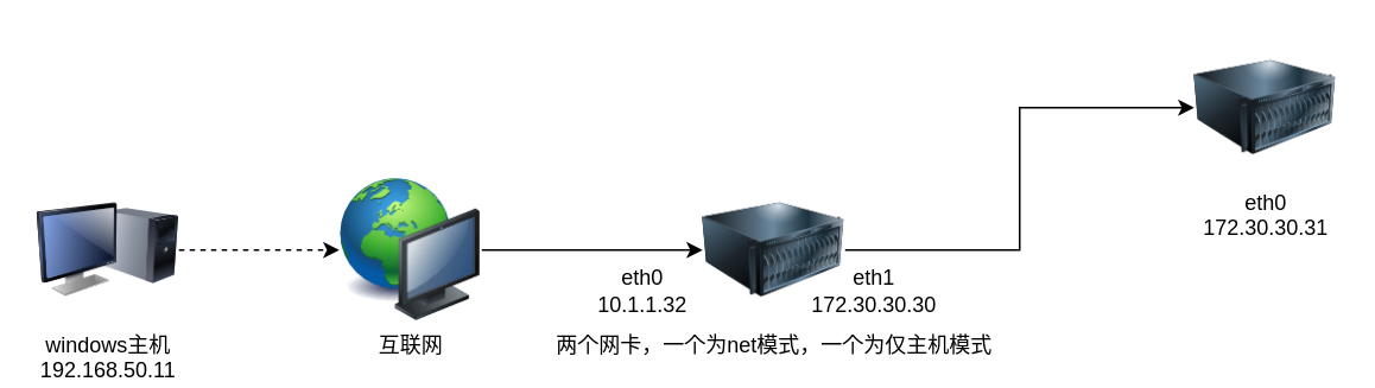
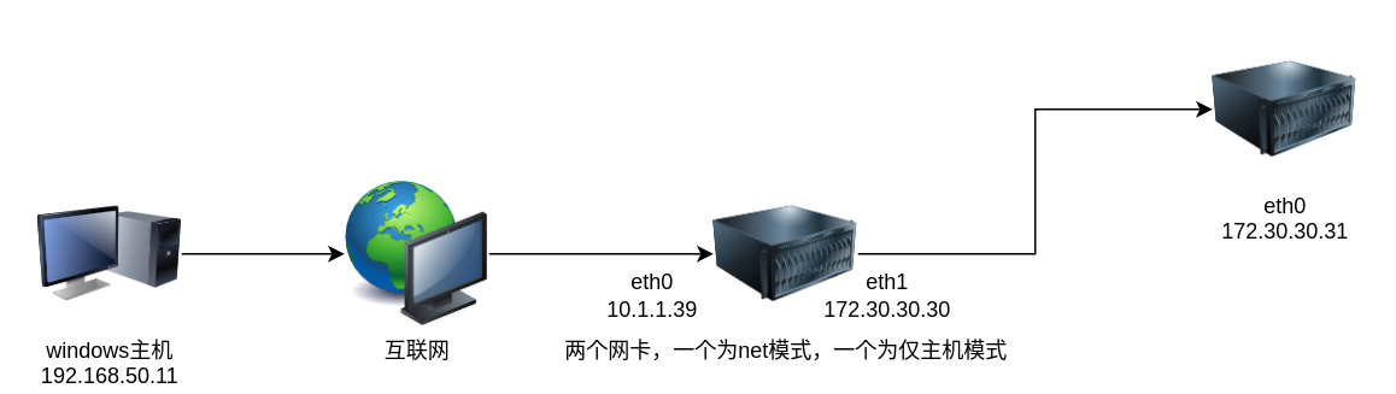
- <mxCell id="4" style="edgeStyle=orthogonalEdgeStyle;rounded=0;orthogonalLoop=1;jettySize=auto;html=1;exitX=1;exitY=0.5;exitDx=0;exitDy=0;entryX=0;entryY=0.5;entryDx=0;entryDy=0;dashed=1;" edge="1" parent="1" source="5" target="3"><mxGeometry relative="1" as="geometry" /></mxCell>
+ <mxCell id="4" style="edgeStyle=orthogonalEdgeStyle;rounded=0;orthogonalLoop=1;jettySize=auto;html=1;exitX=1;exitY=0.5;exitDx=0;exitDy=0;entryX=0;entryY=0.5;entryDx=0;entryDy=0;" edge="1" parent="1" source="5" target="3"><mxGeometry relative="1" as="geometry" /></mxCell>
- <mxCell id="9" value="eth0&lt;br&gt;10.1.1.32" style="text;html=1;align=center;verticalAlign=middle;resizable=0;points=[];autosize=1;strokeColor=none;fillColor=none;" vertex="1" parent="1"><mxGeometry x="325" y="143" width="70" height="40" as="geometry" /></mxCell>
+ <mxCell id="9" value="eth0&lt;br&gt;10.1.1.39" style="text;html=1;align=center;verticalAlign=middle;resizable=0;points=[];autosize=1;strokeColor=none;fillColor=none;" vertex="1" parent="1"><mxGeometry x="325" y="143" width="70" height="40" as="geometry" /></mxCell>
